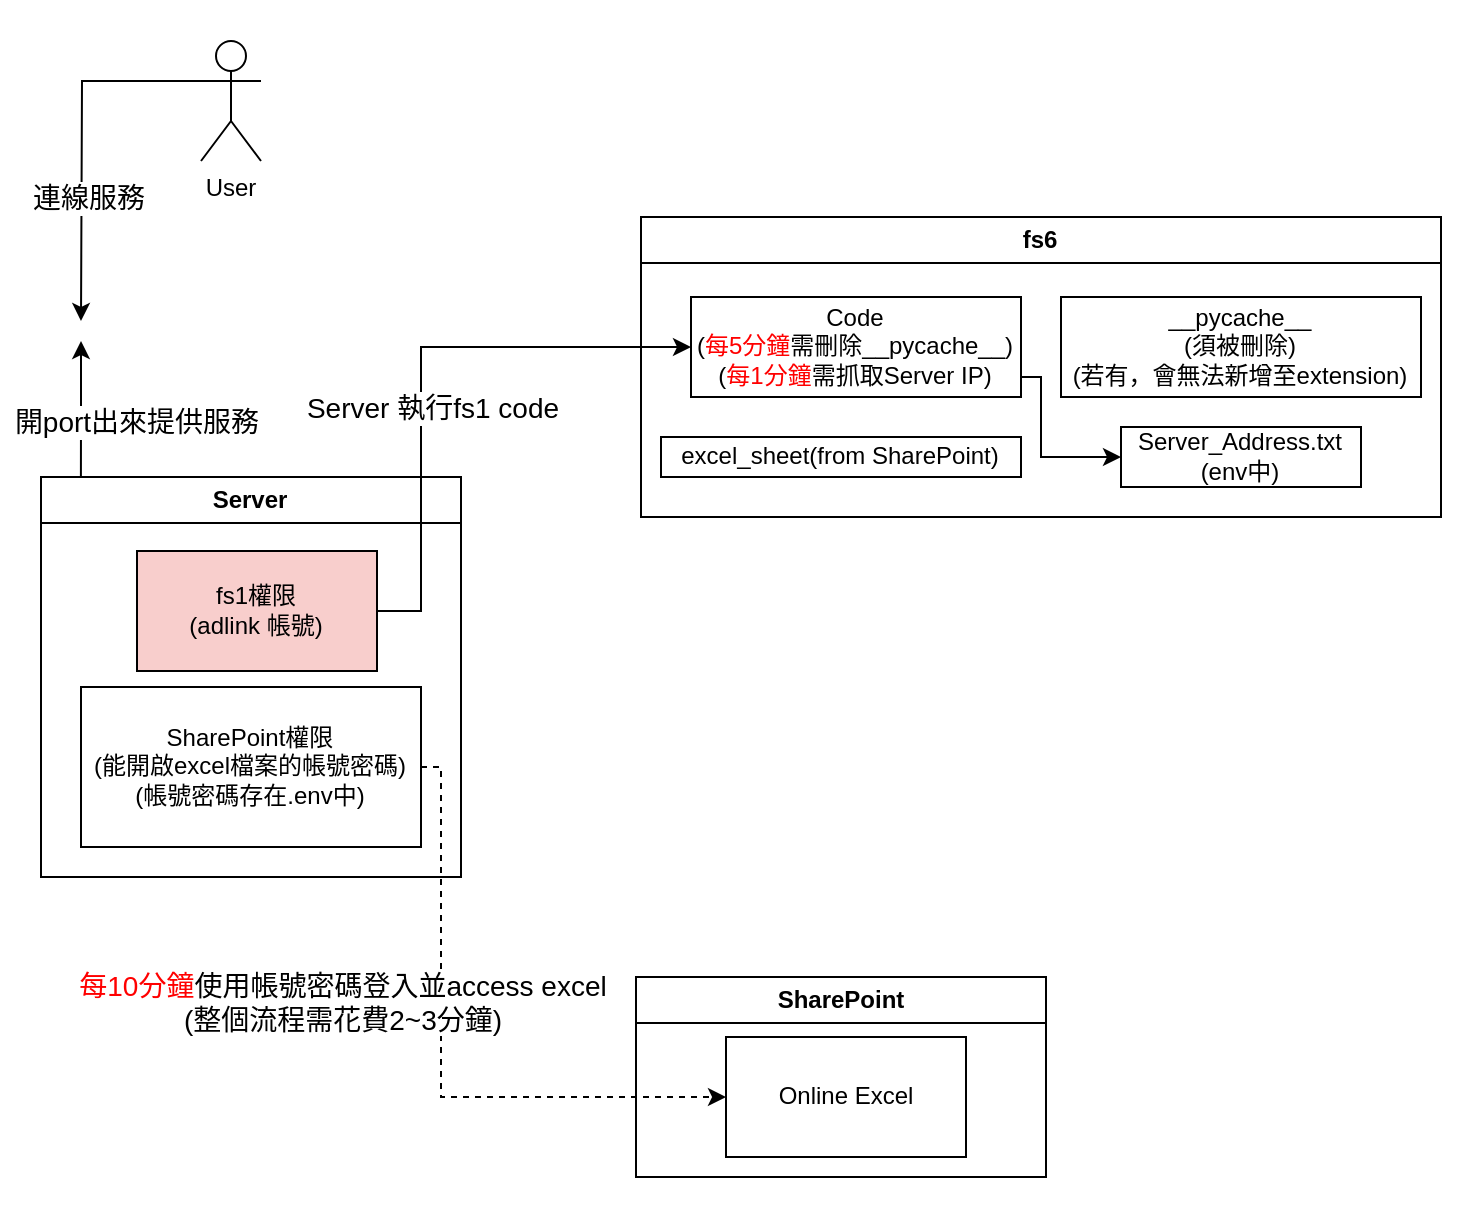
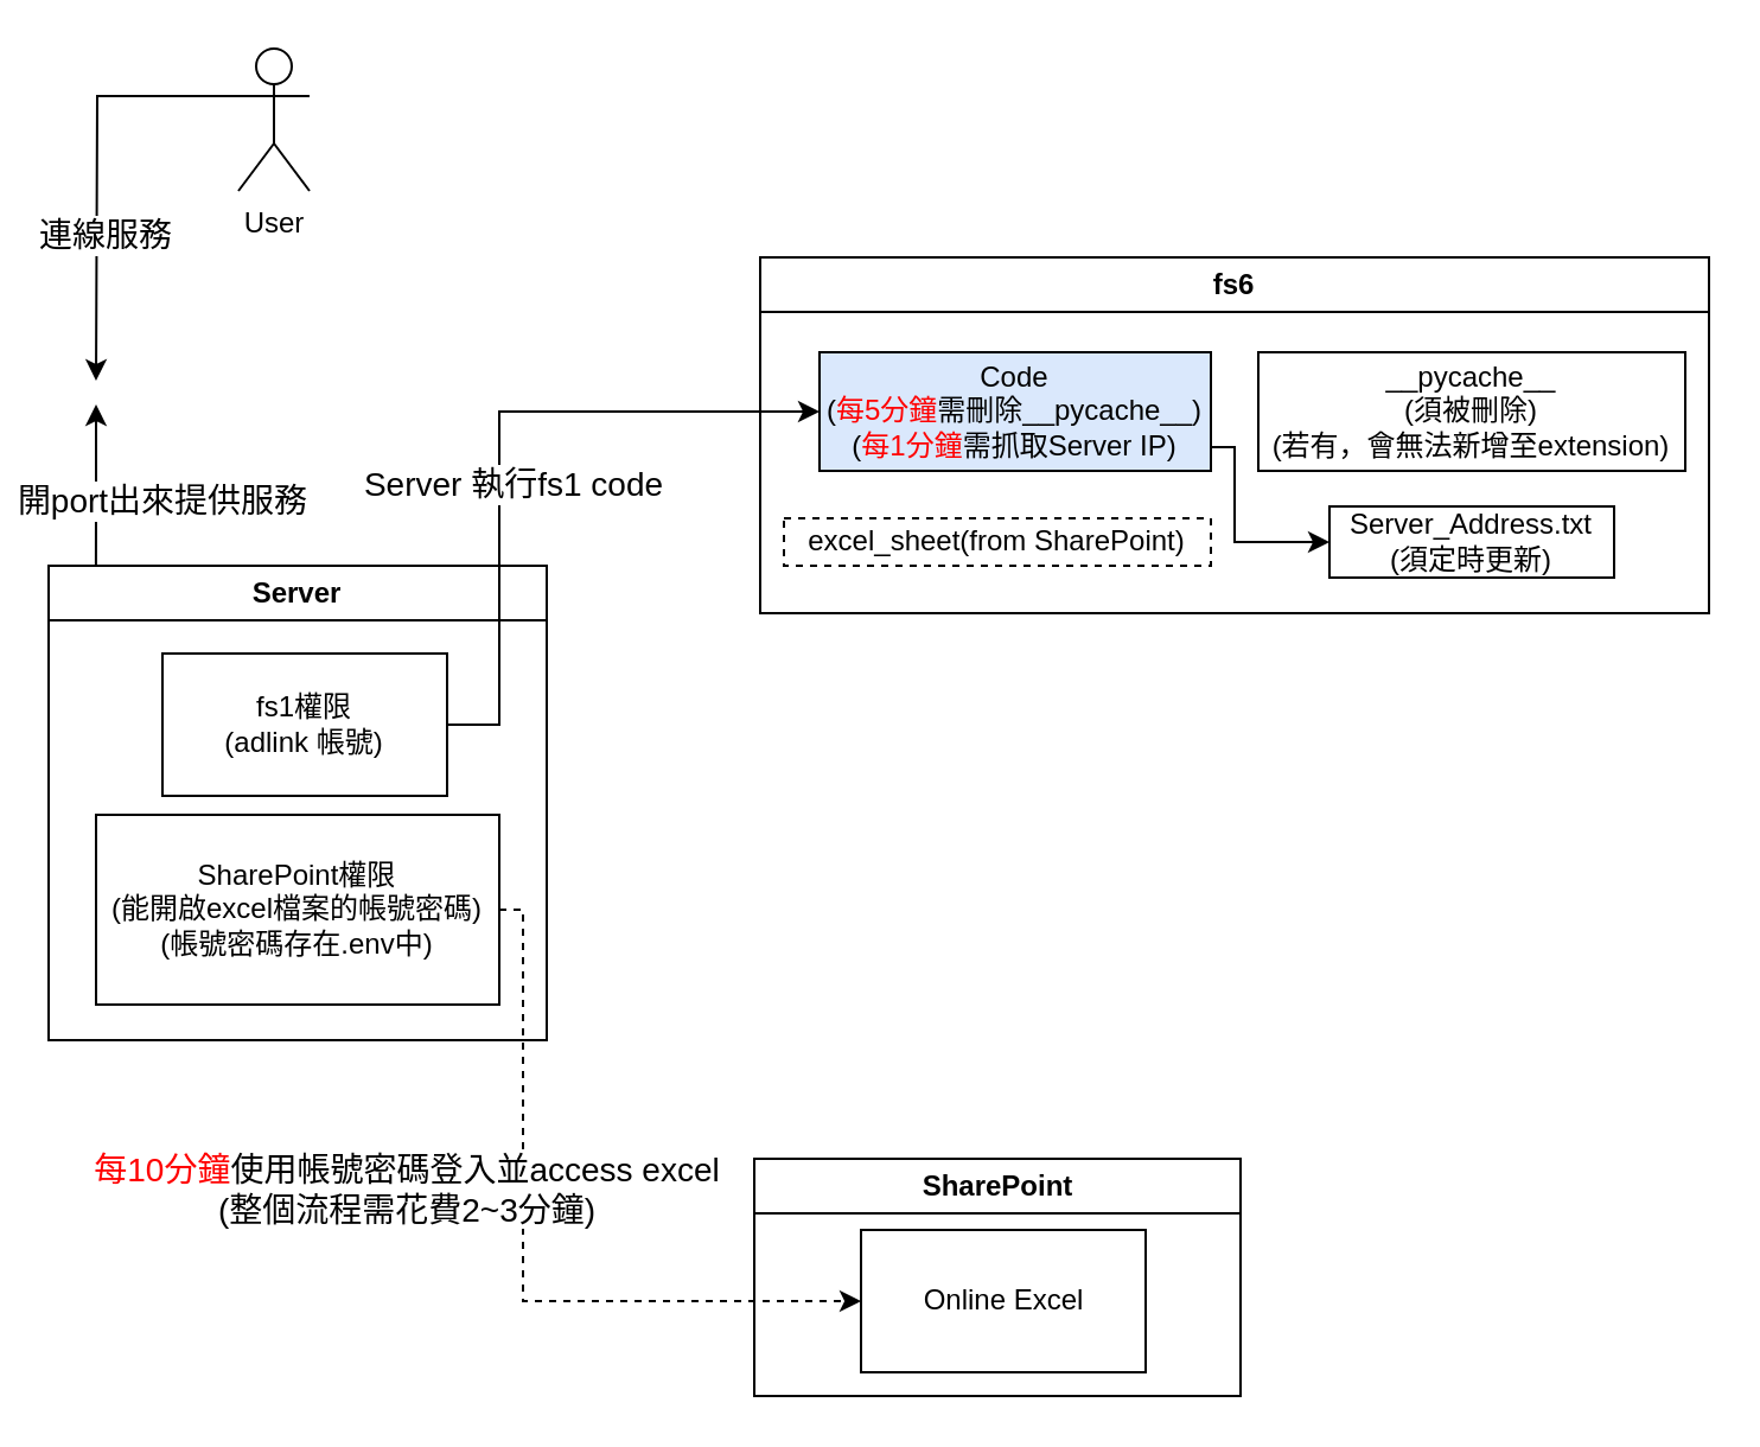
- <mxCell id="4" value="Code&lt;br&gt;(&lt;font color=&quot;#ff0000&quot;&gt;每5分鐘&lt;/font&gt;需刪除__pycache__)&lt;br&gt;(&lt;font color=&quot;#ff0000&quot;&gt;每1分鐘&lt;/font&gt;需抓取Server IP)" style="whiteSpace=wrap;html=1;" vertex="1" parent="2"><mxGeometry x="25" y="40" width="165" height="50" as="geometry" /></mxCell>
+ <mxCell id="4" value="Code&lt;br&gt;(&lt;font color=&quot;#ff0000&quot;&gt;每5分鐘&lt;/font&gt;需刪除__pycache__)&lt;br&gt;(&lt;font color=&quot;#ff0000&quot;&gt;每1分鐘&lt;/font&gt;需抓取Server IP)" style="whiteSpace=wrap;html=1;fillColor=#dae8fc;" vertex="1" parent="2"><mxGeometry x="25" y="40" width="165" height="50" as="geometry" /></mxCell>
- <mxCell id="5" value="excel_sheet(from SharePoint)" style="whiteSpace=wrap;html=1;" vertex="1" parent="2"><mxGeometry x="10" y="110" width="180" height="20" as="geometry" /></mxCell>
+ <mxCell id="5" value="excel_sheet(from SharePoint)" style="whiteSpace=wrap;html=1;dashed=1;" vertex="1" parent="2"><mxGeometry x="10" y="110" width="180" height="20" as="geometry" /></mxCell>
- <mxCell id="6" value="Server_Address.txt&lt;br&gt;(env中)" style="whiteSpace=wrap;html=1;" vertex="1" parent="2"><mxGeometry x="240" y="105" width="120" height="30" as="geometry" /></mxCell>
+ <mxCell id="6" value="Server_Address.txt&lt;br&gt;(須定時更新)" style="whiteSpace=wrap;html=1;" vertex="1" parent="2"><mxGeometry x="240" y="105" width="120" height="30" as="geometry" /></mxCell>
- <mxCell id="12" value="fs1權限&lt;br&gt;(adlink 帳號)" style="whiteSpace=wrap;html=1;fillColor=#f8cecc;" vertex="1" parent="11"><mxGeometry x="48" y="37" width="120" height="60" as="geometry" /></mxCell>
+ <mxCell id="12" value="fs1權限&lt;br&gt;(adlink 帳號)" style="whiteSpace=wrap;html=1;" vertex="1" parent="11"><mxGeometry x="48" y="37" width="120" height="60" as="geometry" /></mxCell>
